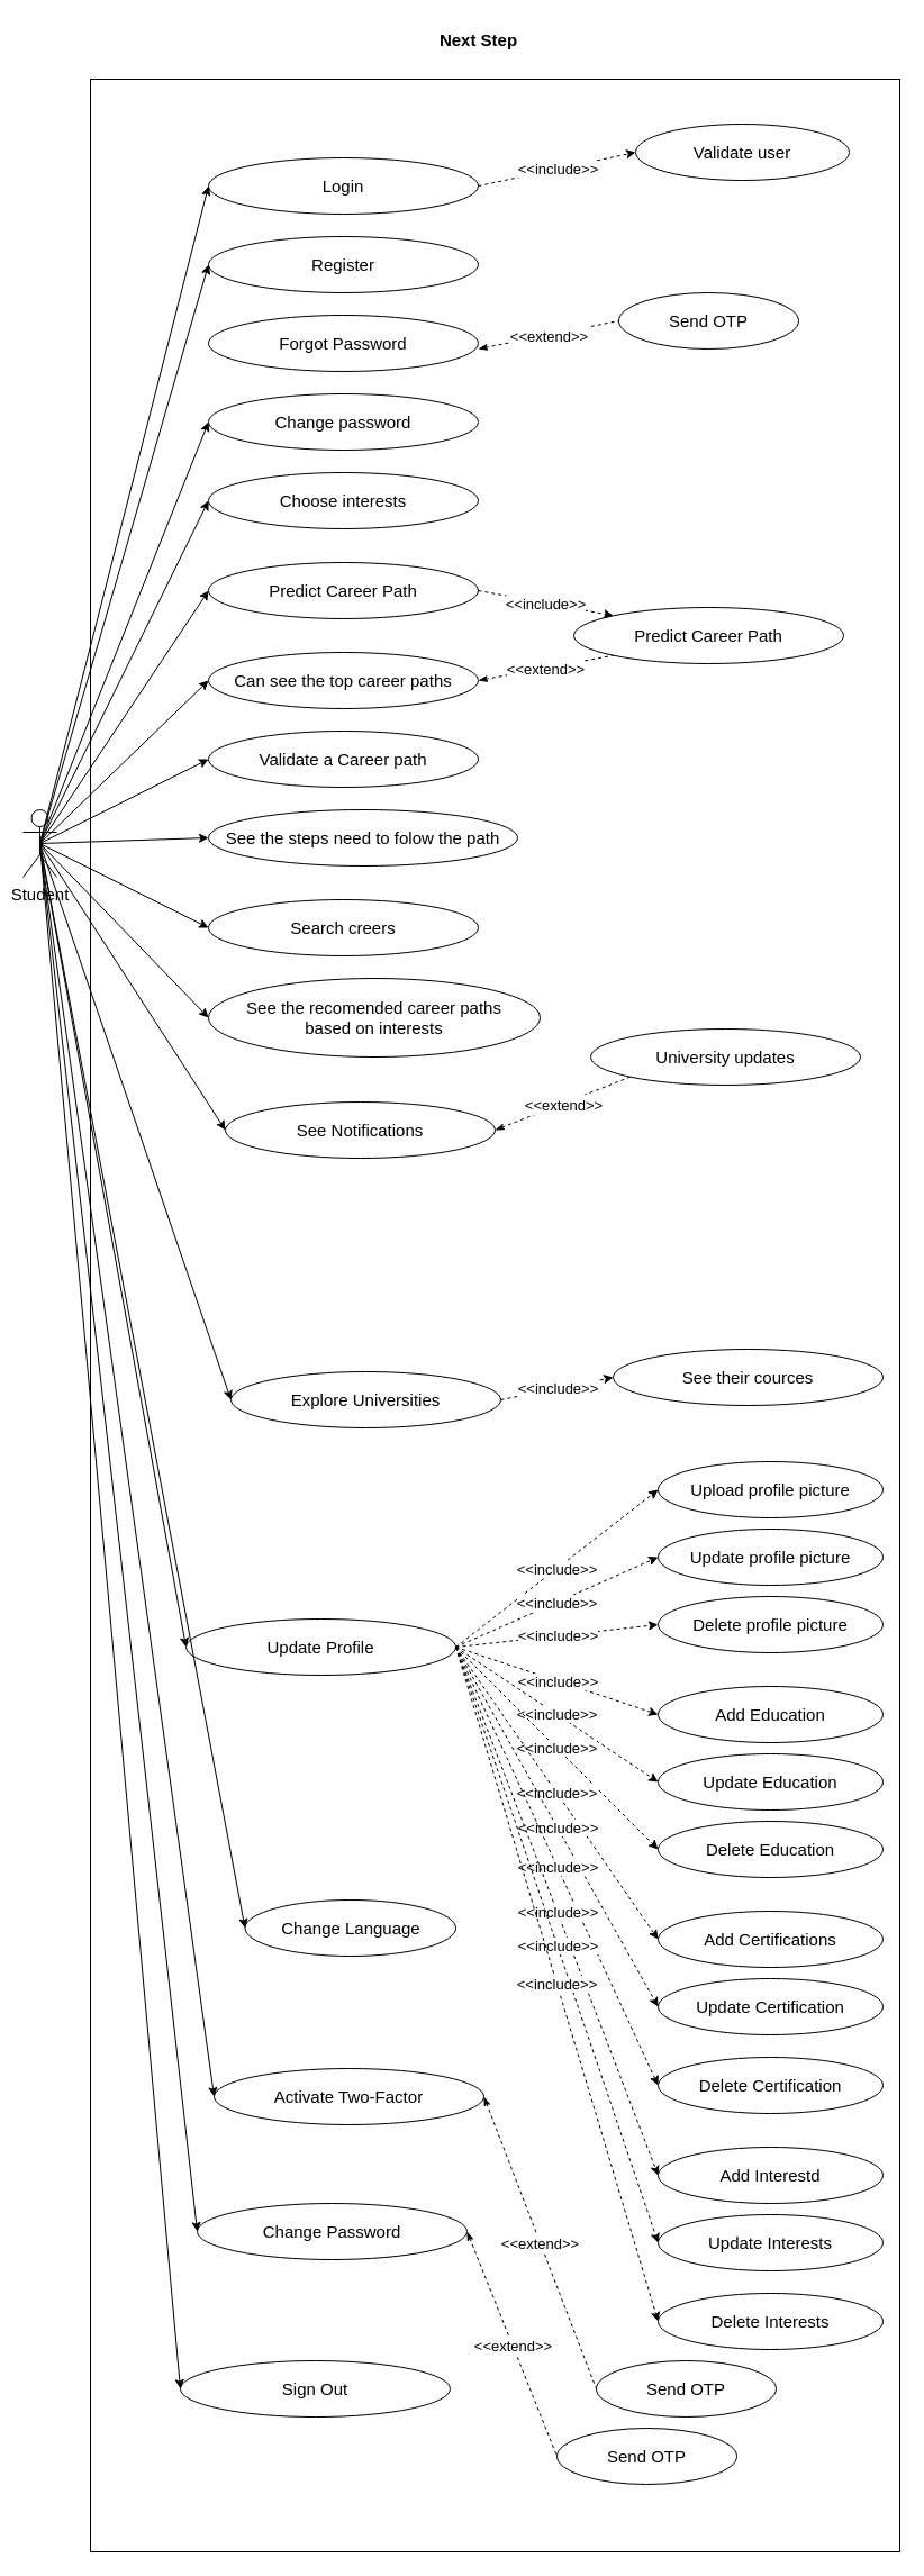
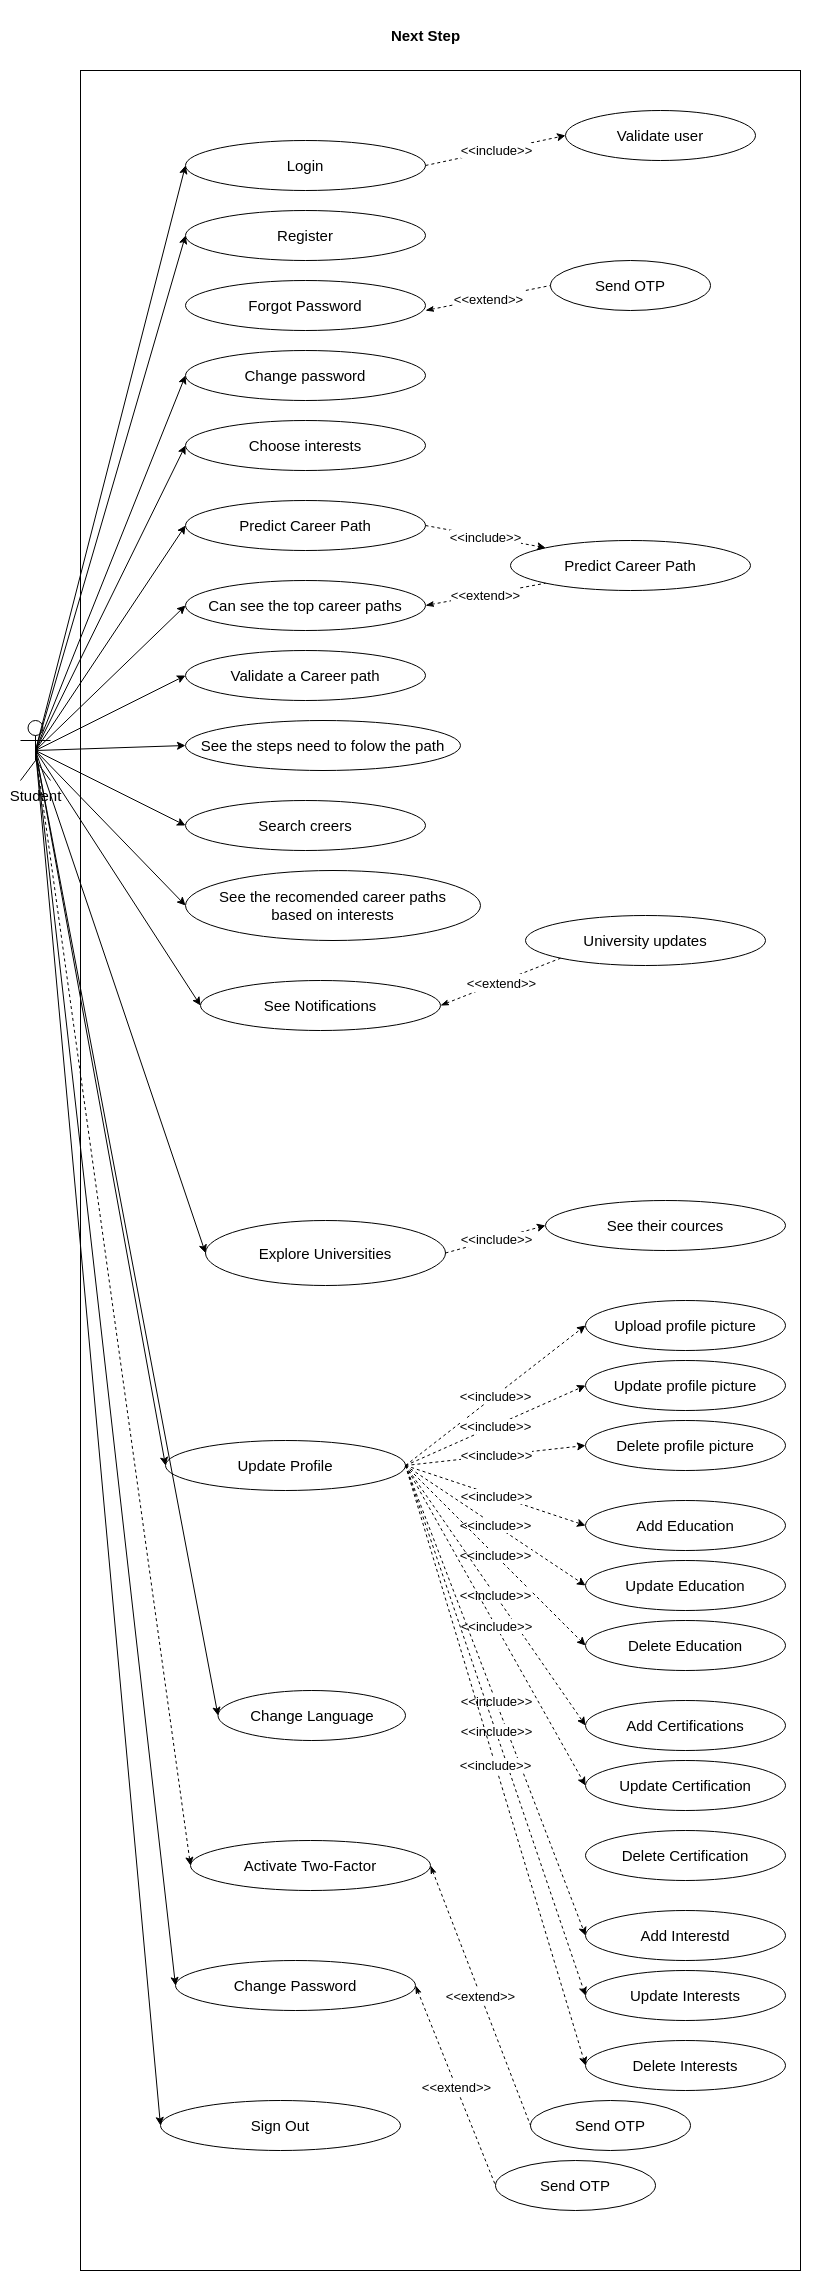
- <mxCell id="39" value="Explore Universities" style="ellipse;whiteSpace=wrap;html=1;fontSize=15;movable=0;resizable=0;rotatable=0;deletable=0;editable=0;connectable=0;" parent="1" vertex="1"><mxGeometry x="205" y="1220" width="240" height="50" as="geometry" /></mxCell>
+ <mxCell id="39" value="Explore Universities" style="ellipse;whiteSpace=wrap;html=1;fontSize=15;movable=0;resizable=0;rotatable=0;deletable=0;editable=0;connectable=0;" parent="1" vertex="1"><mxGeometry x="205" y="1220" width="240" height="65" as="geometry" /></mxCell>
- <mxCell id="90" value="" style="endArrow=classic;html=1;fontSize=13;entryX=0;entryY=0.5;entryDx=0;entryDy=0;exitX=0.5;exitY=0.5;exitDx=0;exitDy=0;exitPerimeter=0;movable=0;resizable=0;rotatable=0;deletable=0;editable=0;connectable=0;" parent="1" source="4" target="89" edge="1"><mxGeometry width="50" height="50" relative="1" as="geometry"><mxPoint x="30" y="900" as="sourcePoint" /><mxPoint x="235" y="1145" as="targetPoint" /></mxGeometry></mxCell>
+ <mxCell id="90" value="" style="endArrow=classic;html=1;fontSize=13;entryX=0;entryY=0.5;entryDx=0;entryDy=0;exitX=0.5;exitY=0.5;exitDx=0;exitDy=0;exitPerimeter=0;movable=0;resizable=0;rotatable=0;deletable=0;editable=0;connectable=0;dashed=1;" parent="1" source="4" target="89" edge="1"><mxGeometry width="50" height="50" relative="1" as="geometry"><mxPoint x="30" y="900" as="sourcePoint" /><mxPoint x="235" y="1145" as="targetPoint" /></mxGeometry></mxCell>
- <mxCell id="74" value="" style="endArrow=classic;html=1;dashed=1;fontSize=13;exitX=1;exitY=0.5;exitDx=0;exitDy=0;entryX=0;entryY=0.5;entryDx=0;entryDy=0;movable=0;resizable=0;rotatable=0;deletable=0;editable=0;connectable=0;" parent="1" source="47" target="73" edge="1"><mxGeometry relative="1" as="geometry"><mxPoint x="445" y="1875" as="sourcePoint" /><mxPoint x="549.647" y="1942.427" as="targetPoint" /></mxGeometry></mxCell>
- <mxCell id="75" value="&lt;font style=&quot;font-size: 13px;&quot;&gt;&amp;lt;&amp;lt;include&amp;gt;&amp;gt;&lt;/font&gt;" style="edgeLabel;resizable=0;html=1;align=center;verticalAlign=middle;fontSize=13;movable=0;rotatable=0;deletable=0;editable=0;connectable=0;" parent="74" connectable="0" vertex="1"><mxGeometry relative="1" as="geometry" /></mxCell>
